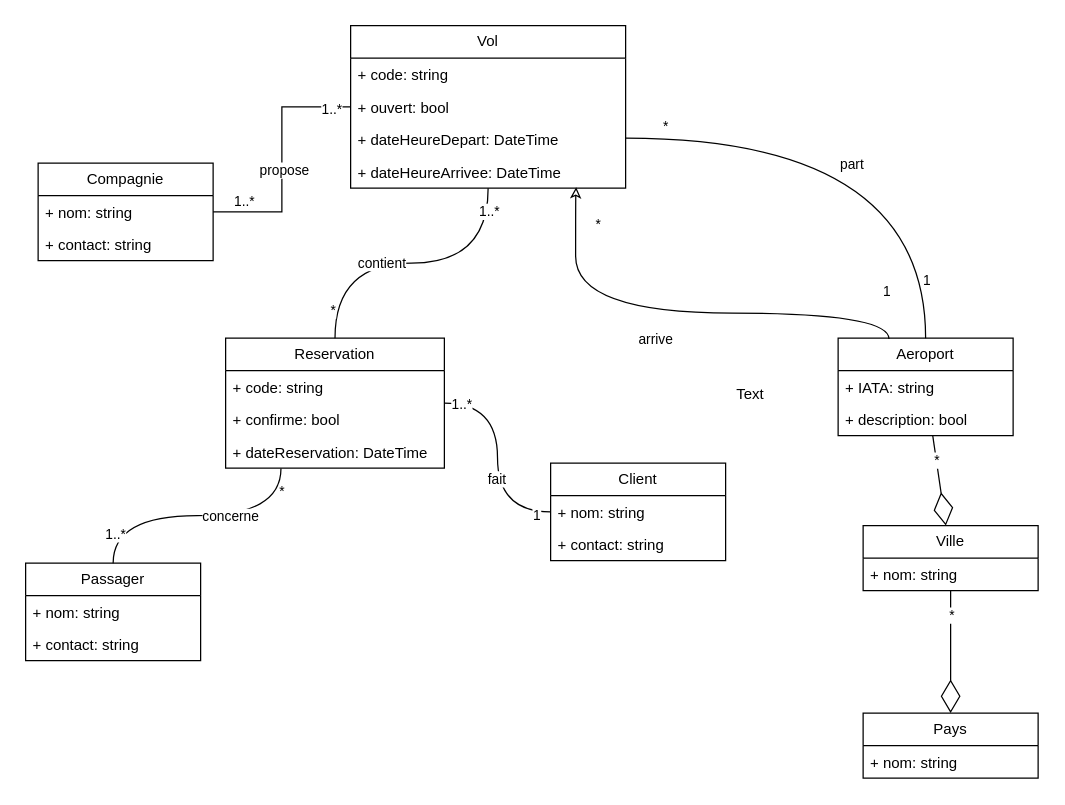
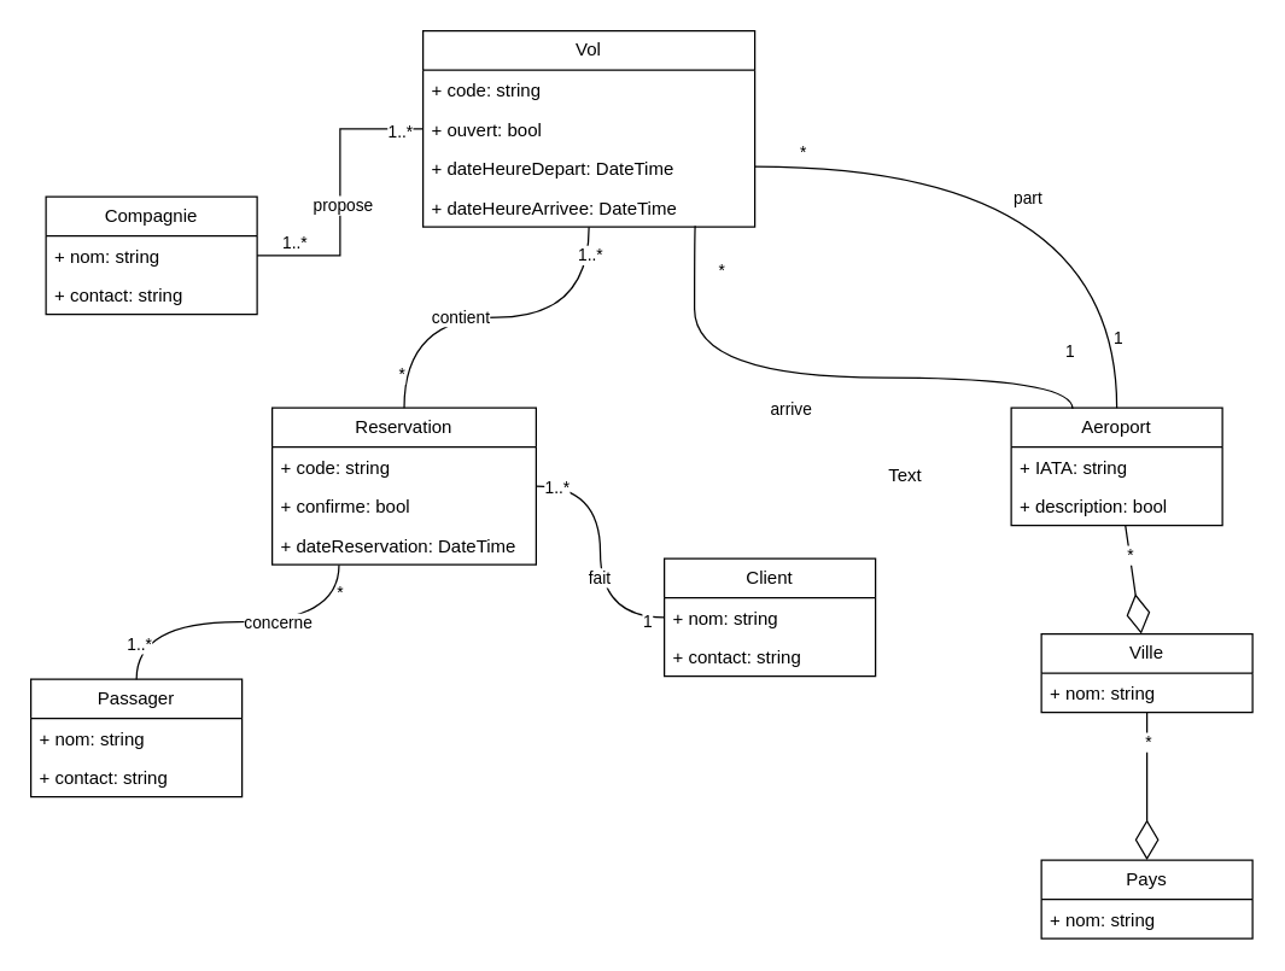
- <mxCell id="51" style="edgeStyle=orthogonalEdgeStyle;rounded=0;orthogonalLoop=1;jettySize=auto;html=1;endArrow=classic;endFill=0;curved=1;exitX=0.291;exitY=0.009;exitDx=0;exitDy=0;exitPerimeter=0;entryX=0.82;entryY=0.971;entryDx=0;entryDy=0;entryPerimeter=0;" parent="1" source="36" target="13" edge="1"><mxGeometry relative="1" as="geometry"><mxPoint x="680" y="409" as="sourcePoint" /><mxPoint x="390" y="249" as="targetPoint" /><Array as="points"><mxPoint x="711" y="250" /><mxPoint x="460" y="250" /><mxPoint x="460" y="159" /></Array></mxGeometry></mxCell>
+ <mxCell id="51" style="edgeStyle=orthogonalEdgeStyle;rounded=0;orthogonalLoop=1;jettySize=auto;html=1;endArrow=none;endFill=0;curved=1;exitX=0.291;exitY=0.009;exitDx=0;exitDy=0;exitPerimeter=0;entryX=0.82;entryY=0.971;entryDx=0;entryDy=0;entryPerimeter=0;" parent="1" source="36" target="13" edge="1"><mxGeometry relative="1" as="geometry"><mxPoint x="680" y="409" as="sourcePoint" /><mxPoint x="390" y="249" as="targetPoint" /><Array as="points"><mxPoint x="711" y="250" /><mxPoint x="460" y="250" /><mxPoint x="460" y="159" /></Array></mxGeometry></mxCell>
